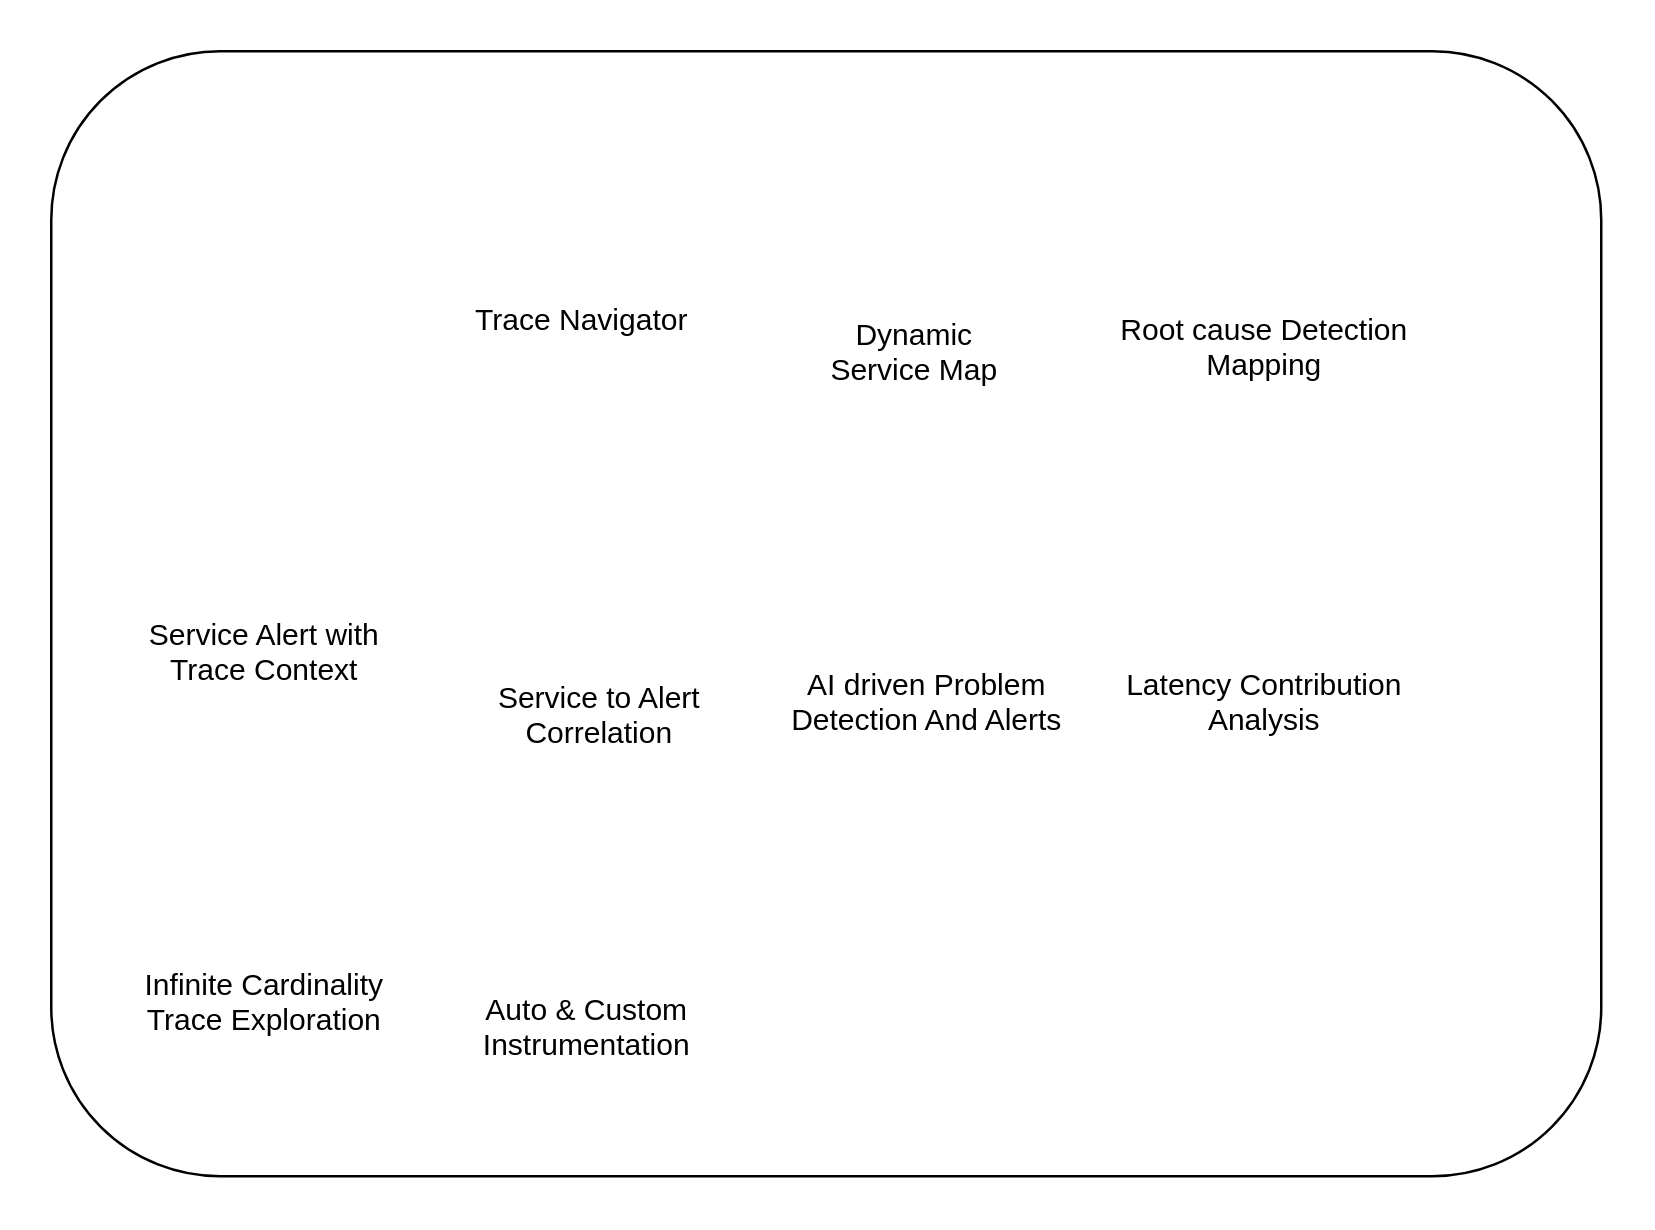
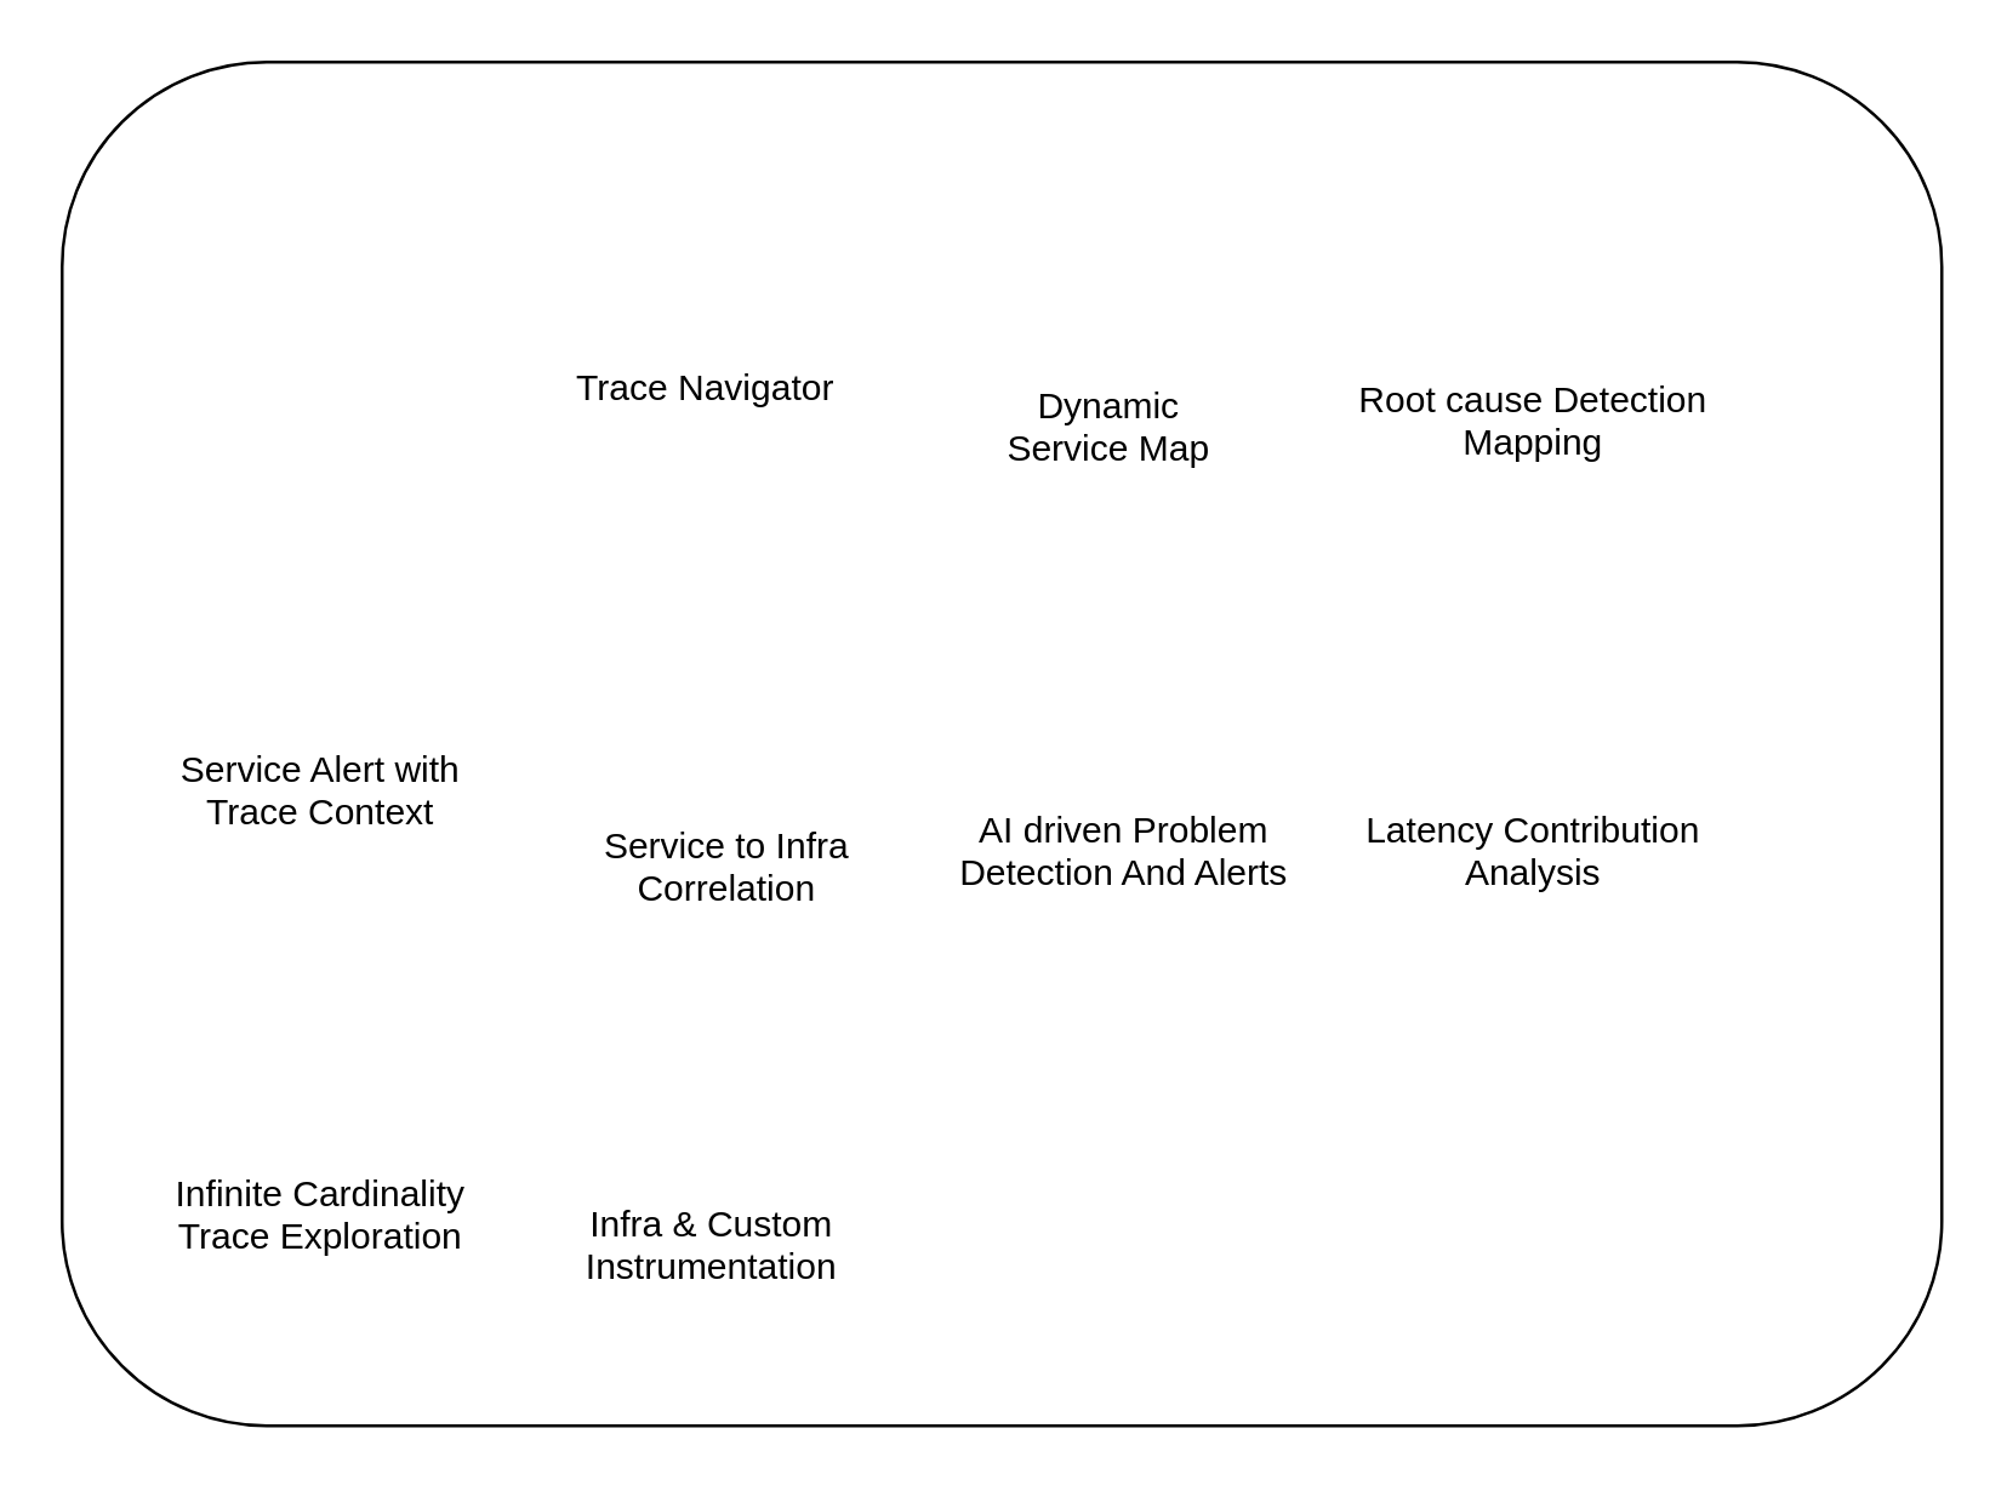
- <mxCell id="11" value="Service to Alert&lt;br&gt;Correlation" style="shape=image;html=1;verticalAlign=top;verticalLabelPosition=bottom;labelBackgroundColor=#ffffff;imageAspect=0;aspect=fixed;image=https://cdn2.iconfinder.com/data/icons/competitive-strategy-and-corporate-training/512/165_Infrastructure_monitoring_surveillance_vision_eye_network_cloud_smart_computing-128.png" vertex="1" parent="1"><mxGeometry x="193.72" y="175" width="90" height="90" as="geometry" /></mxCell>
+ <mxCell id="11" value="Service to Infra&lt;br&gt;Correlation" style="shape=image;html=1;verticalAlign=top;verticalLabelPosition=bottom;labelBackgroundColor=#ffffff;imageAspect=0;aspect=fixed;image=https://cdn2.iconfinder.com/data/icons/competitive-strategy-and-corporate-training/512/165_Infrastructure_monitoring_surveillance_vision_eye_network_cloud_smart_computing-128.png" vertex="1" parent="1"><mxGeometry x="193.72" y="175" width="90" height="90" as="geometry" /></mxCell>
- <mxCell id="10" value="Auto &amp;amp; Custom&lt;br&gt;Instrumentation" style="shape=image;html=1;verticalAlign=top;verticalLabelPosition=bottom;labelBackgroundColor=#ffffff;imageAspect=0;aspect=fixed;image=https://cdn0.iconfinder.com/data/icons/faticons-2/30/wheel4-128.png" vertex="1" parent="1"><mxGeometry x="193.72" y="310" width="80" height="80" as="geometry" /></mxCell>
+ <mxCell id="10" value="Infra &amp;amp; Custom&lt;br&gt;Instrumentation" style="shape=image;html=1;verticalAlign=top;verticalLabelPosition=bottom;labelBackgroundColor=#ffffff;imageAspect=0;aspect=fixed;image=https://cdn0.iconfinder.com/data/icons/faticons-2/30/wheel4-128.png" vertex="1" parent="1"><mxGeometry x="193.72" y="310" width="80" height="80" as="geometry" /></mxCell>
